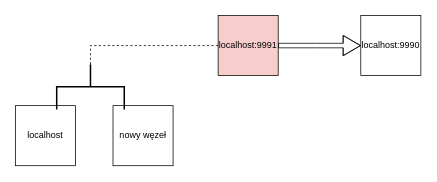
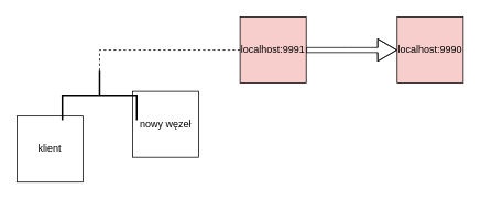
- <mxCell id="2" value="&lt;div&gt;localhost:9990&lt;/div&gt;" style="whiteSpace=wrap;html=1;aspect=fixed;" vertex="1" parent="1"><mxGeometry x="480" y="20" width="80" height="80" as="geometry" /></mxCell>
+ <mxCell id="2" value="&lt;div&gt;localhost:9990&lt;/div&gt;" style="whiteSpace=wrap;html=1;aspect=fixed;fillColor=#f8cecc;" vertex="1" parent="1"><mxGeometry x="480" y="20" width="80" height="80" as="geometry" /></mxCell>
- <mxCell id="6" value="localhost" style="whiteSpace=wrap;html=1;aspect=fixed;" vertex="1" parent="1"><mxGeometry x="20" y="140" width="80" height="80" as="geometry" /></mxCell>
+ <mxCell id="6" value="klient" style="whiteSpace=wrap;html=1;aspect=fixed;" vertex="1" parent="1"><mxGeometry x="20" y="140" width="80" height="80" as="geometry" /></mxCell>
- <mxCell id="7" value="&lt;div&gt;nowy węzeł&lt;/div&gt;" style="whiteSpace=wrap;html=1;aspect=fixed;" vertex="1" parent="1"><mxGeometry x="150" y="140" width="80" height="80" as="geometry" /></mxCell>
+ <mxCell id="7" value="&lt;div&gt;nowy węzeł&lt;/div&gt;" style="whiteSpace=wrap;html=1;aspect=fixed;" vertex="1" parent="1"><mxGeometry x="160" y="110" width="80" height="80" as="geometry" /></mxCell>
